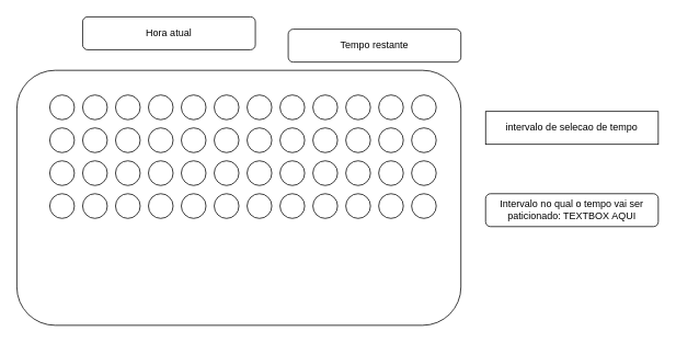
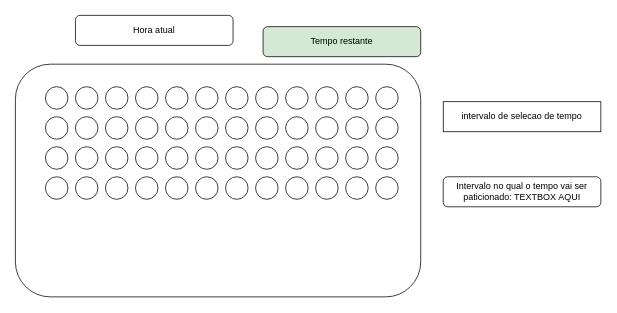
- <mxCell id="54" value="Tempo restante" style="rounded=1;whiteSpace=wrap;html=1;" vertex="1" parent="1"><mxGeometry x="350" y="35" width="210" height="40" as="geometry" /></mxCell>
+ <mxCell id="54" value="Tempo restante" style="rounded=1;whiteSpace=wrap;html=1;fillColor=#d5e8d4;" vertex="1" parent="1"><mxGeometry x="350" y="35" width="210" height="40" as="geometry" /></mxCell>
